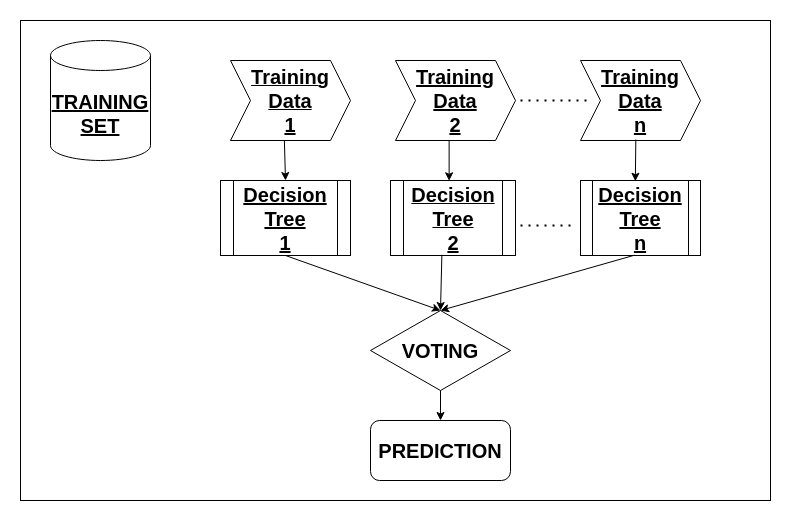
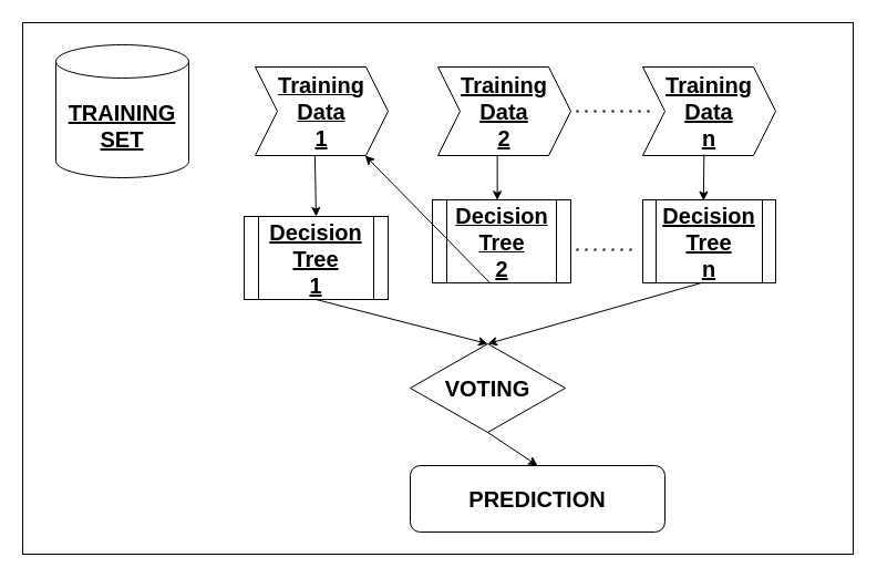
- <mxCell id="3" value="&lt;font style=&quot;font-size: 20px;&quot;&gt;&lt;b style=&quot;&quot;&gt;&lt;u&gt;TRAINING&lt;/u&gt;&lt;/b&gt;&lt;/font&gt;&lt;div style=&quot;font-size: 20px;&quot;&gt;&lt;b style=&quot;&quot;&gt;&lt;font style=&quot;font-size: 20px;&quot;&gt;&lt;u&gt;SET&lt;/u&gt;&lt;/font&gt;&lt;/b&gt;&lt;/div&gt;" style="shape=cylinder3;whiteSpace=wrap;html=1;boundedLbl=1;backgroundOutline=1;size=15;" parent="1" vertex="1"><mxGeometry x="50" y="40" width="100" height="120" as="geometry" /></mxCell>
+ <mxCell id="3" value="&lt;font style=&quot;font-size: 20px;&quot;&gt;&lt;b style=&quot;&quot;&gt;&lt;u&gt;TRAINING&lt;/u&gt;&lt;/b&gt;&lt;/font&gt;&lt;div style=&quot;font-size: 20px;&quot;&gt;&lt;b style=&quot;&quot;&gt;&lt;font style=&quot;font-size: 20px;&quot;&gt;&lt;u&gt;SET&lt;/u&gt;&lt;/font&gt;&lt;/b&gt;&lt;/div&gt;" style="shape=cylinder3;whiteSpace=wrap;html=1;boundedLbl=1;backgroundOutline=1;size=15;" parent="1" vertex="1"><mxGeometry x="50" y="40" width="120" height="120" as="geometry" /></mxCell>
- <mxCell id="7" value="&lt;u style=&quot;font-size: 20px;&quot;&gt;&lt;b style=&quot;&quot;&gt;&lt;font style=&quot;font-size: 20px;&quot;&gt;Decision Tree&lt;/font&gt;&lt;/b&gt;&lt;/u&gt;&lt;div style=&quot;font-size: 20px;&quot;&gt;&lt;u style=&quot;&quot;&gt;&lt;b style=&quot;&quot;&gt;&lt;font style=&quot;font-size: 20px;&quot;&gt;1&lt;/font&gt;&lt;/b&gt;&lt;/u&gt;&lt;/div&gt;" style="shape=process;whiteSpace=wrap;html=1;backgroundOutline=1;" parent="1" vertex="1"><mxGeometry x="220" y="180" width="130" height="75" as="geometry" /></mxCell>
+ <mxCell id="7" value="&lt;u style=&quot;font-size: 20px;&quot;&gt;&lt;b style=&quot;&quot;&gt;&lt;font style=&quot;font-size: 20px;&quot;&gt;Decision Tree&lt;/font&gt;&lt;/b&gt;&lt;/u&gt;&lt;div style=&quot;font-size: 20px;&quot;&gt;&lt;u style=&quot;&quot;&gt;&lt;b style=&quot;&quot;&gt;&lt;font style=&quot;font-size: 20px;&quot;&gt;1&lt;/font&gt;&lt;/b&gt;&lt;/u&gt;&lt;/div&gt;" style="shape=process;whiteSpace=wrap;html=1;backgroundOutline=1;" parent="1" vertex="1"><mxGeometry x="220" y="195" width="130" height="75" as="geometry" /></mxCell>
- <mxCell id="15" value="" style="endArrow=classic;html=1;rounded=0;entryX=0.5;entryY=0;entryDx=0;entryDy=0;exitX=0.411;exitY=0.991;exitDx=0;exitDy=0;exitPerimeter=0;" parent="1" source="8" target="10" edge="1"><mxGeometry width="50" height="50" relative="1" as="geometry"><mxPoint x="440" y="260" as="sourcePoint" /><mxPoint x="450" y="210" as="targetPoint" /></mxGeometry></mxCell>
+ <mxCell id="15" value="" style="endArrow=classic;html=1;rounded=0;exitX=0.411;exitY=0.991;exitDx=0;exitDy=0;exitPerimeter=0;" parent="1" source="8" target="4" edge="1"><mxGeometry width="50" height="50" relative="1" as="geometry"><mxPoint x="440" y="260" as="sourcePoint" /><mxPoint x="450" y="210" as="targetPoint" /></mxGeometry></mxCell>
- <mxCell id="11" value="&lt;b&gt;&lt;font style=&quot;font-size: 20px;&quot;&gt;PREDICTION&lt;/font&gt;&lt;/b&gt;" style="rounded=1;whiteSpace=wrap;html=1;" parent="1" vertex="1"><mxGeometry x="370" y="420" width="140" height="60" as="geometry" /></mxCell>
+ <mxCell id="11" value="&lt;b&gt;&lt;font style=&quot;font-size: 20px;&quot;&gt;PREDICTION&lt;/font&gt;&lt;/b&gt;" style="rounded=1;whiteSpace=wrap;html=1;" parent="1" vertex="1"><mxGeometry x="370" y="420" width="230" height="60" as="geometry" /></mxCell>
